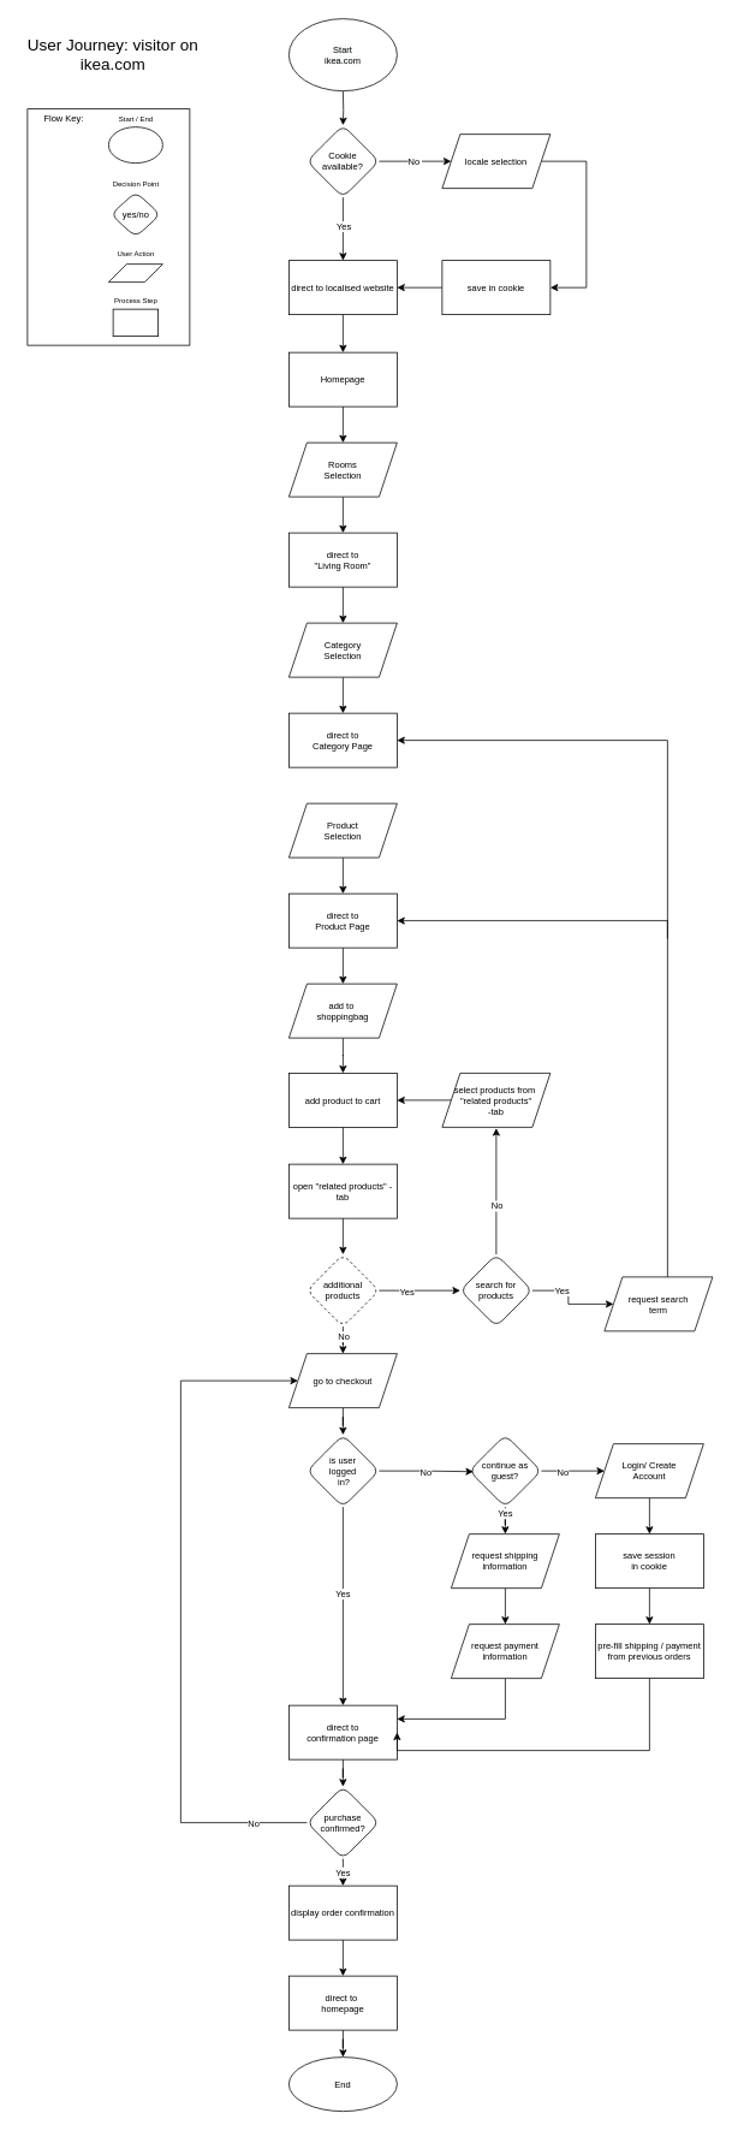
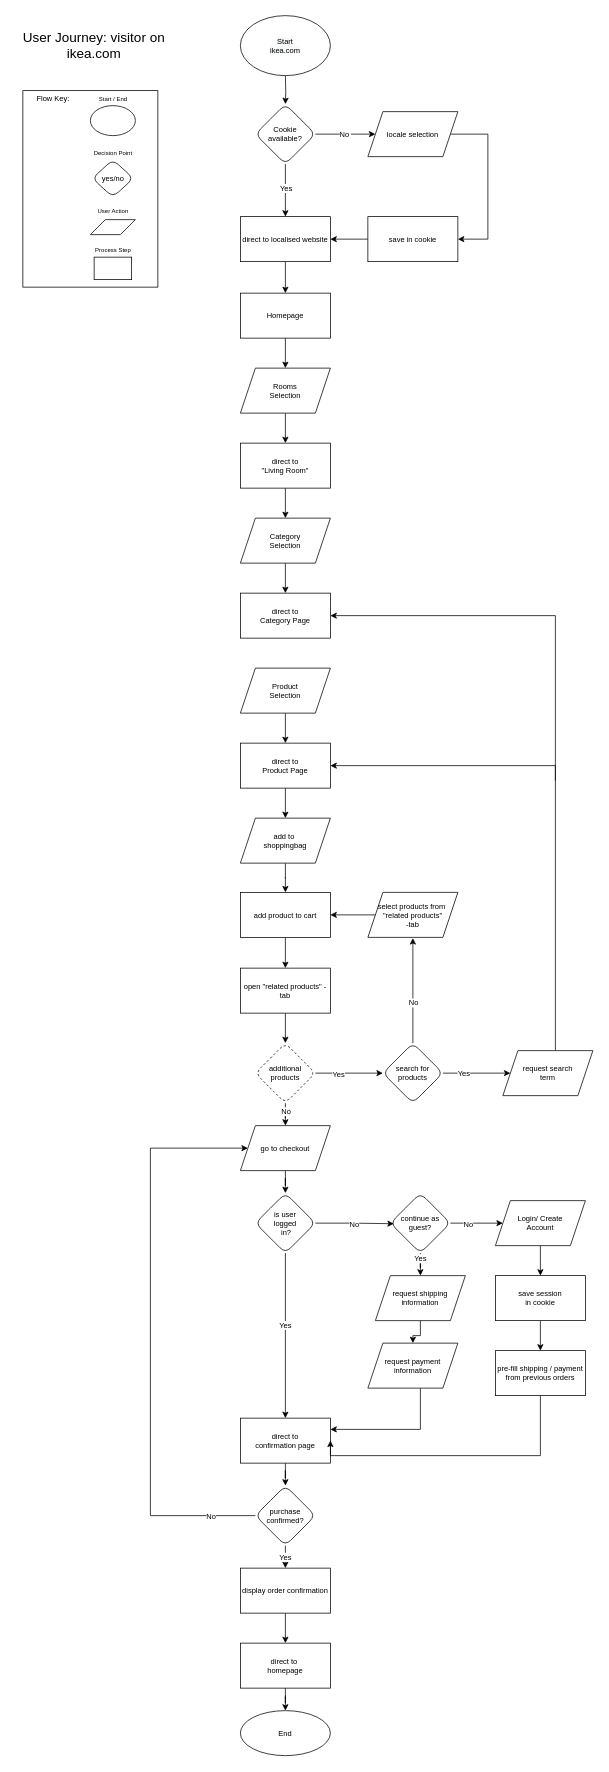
- <mxCell id="80" value="request search&lt;br style=&quot;font-size: 10px;&quot;&gt;term" style="shape=parallelogram;perimeter=parallelogramPerimeter;whiteSpace=wrap;html=1;fixedSize=1;fontSize=10;" vertex="1" parent="1"><mxGeometry x="670" y="1415" width="120" height="60" as="geometry" /></mxCell>
+ <mxCell id="80" value="request search&lt;br style=&quot;font-size: 10px;&quot;&gt;term" style="shape=parallelogram;perimeter=parallelogramPerimeter;whiteSpace=wrap;html=1;fixedSize=1;fontSize=10;" vertex="1" parent="1"><mxGeometry x="670" y="1400" width="120" height="60" as="geometry" /></mxCell>
- <mxCell id="64" value="request payment&lt;br style=&quot;font-size: 10px;&quot;&gt;information" style="shape=parallelogram;perimeter=parallelogramPerimeter;whiteSpace=wrap;html=1;fixedSize=1;fontSize=10;" vertex="1" parent="1"><mxGeometry x="500" y="1800" width="120" height="60" as="geometry" /></mxCell>
+ <mxCell id="64" value="request payment&lt;br style=&quot;font-size: 10px;&quot;&gt;information" style="shape=parallelogram;perimeter=parallelogramPerimeter;whiteSpace=wrap;html=1;fixedSize=1;fontSize=10;" vertex="1" parent="1"><mxGeometry x="490" y="1790" width="120" height="60" as="geometry" /></mxCell>
